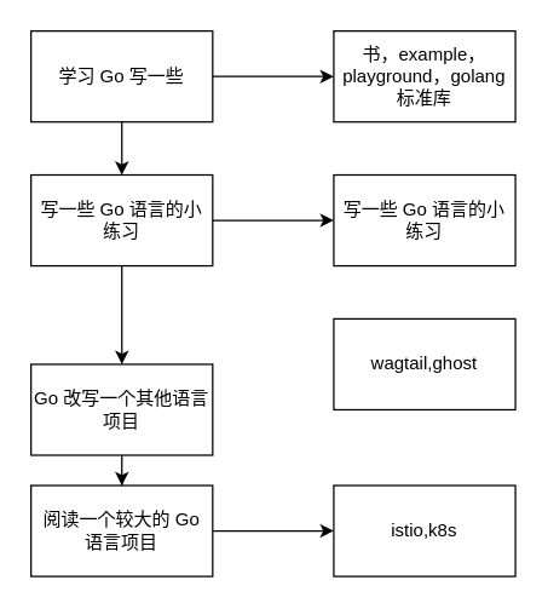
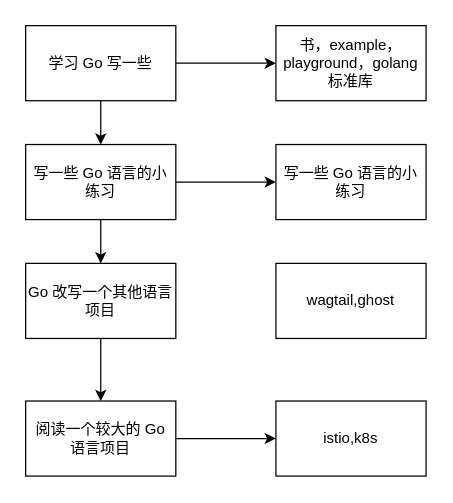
- <mxCell id="3" value="Go 改写一个其他语言项目" style="rounded=0;whiteSpace=wrap;html=1;" vertex="1" parent="1"><mxGeometry x="20" y="240" width="120" height="60" as="geometry" /></mxCell>
+ <mxCell id="3" value="Go 改写一个其他语言项目" style="rounded=0;whiteSpace=wrap;html=1;" vertex="1" parent="1"><mxGeometry x="20" y="210" width="120" height="60" as="geometry" /></mxCell>
